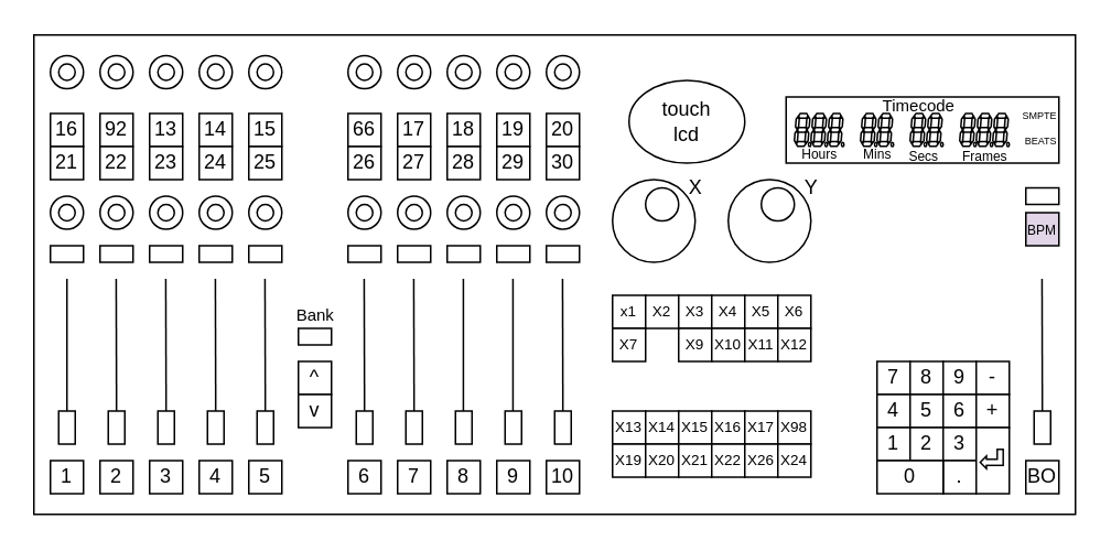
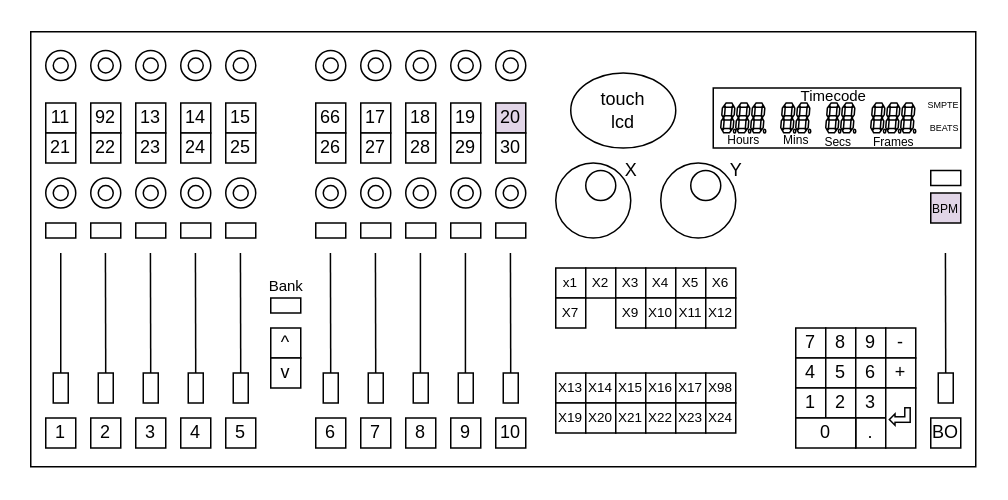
- <mxCell id="88" value="16" style="whiteSpace=wrap;html=1;aspect=fixed;" vertex="1" parent="83"><mxGeometry width="20" height="20" as="geometry" /></mxCell>
+ <mxCell id="88" value="11" style="whiteSpace=wrap;html=1;aspect=fixed;" vertex="1" parent="83"><mxGeometry width="20" height="20" as="geometry" /></mxCell>
- <mxCell id="163" value="20" style="whiteSpace=wrap;html=1;aspect=fixed;" vertex="1" parent="162"><mxGeometry x="120" width="20" height="20" as="geometry" /></mxCell>
+ <mxCell id="163" value="20" style="whiteSpace=wrap;html=1;aspect=fixed;fillColor=#e1d5e7;" vertex="1" parent="162"><mxGeometry x="120" width="20" height="20" as="geometry" /></mxCell>
- <mxCell id="26" value="X26" style="whiteSpace=wrap;html=1;aspect=fixed;fontSize=9;" vertex="1" parent="15"><mxGeometry x="80" y="20" width="20" height="20" as="geometry" /></mxCell>
+ <mxCell id="26" value="X23" style="whiteSpace=wrap;html=1;aspect=fixed;fontSize=9;" vertex="1" parent="15"><mxGeometry x="80" y="20" width="20" height="20" as="geometry" /></mxCell>
